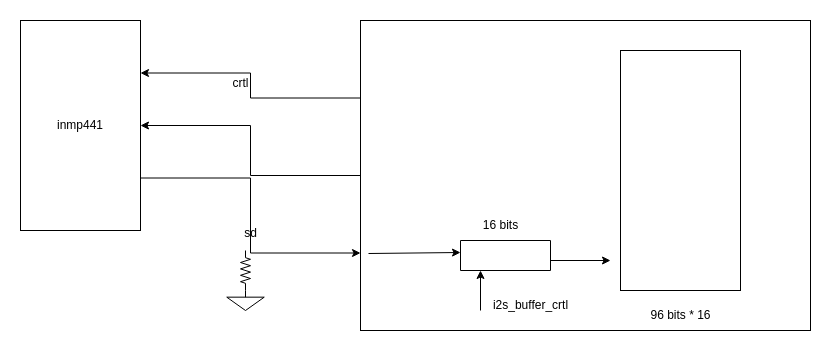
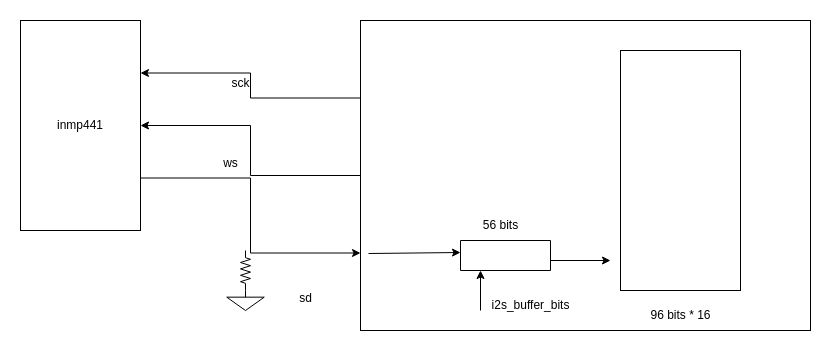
- <mxCell id="7" value="crtl" style="text;html=1;align=center;verticalAlign=middle;resizable=0;points=[];autosize=1;strokeColor=none;fillColor=none;" parent="1" vertex="1"><mxGeometry x="220" y="68" width="40" height="30" as="geometry" /></mxCell>
+ <mxCell id="7" value="sck" style="text;html=1;align=center;verticalAlign=middle;resizable=0;points=[];autosize=1;strokeColor=none;fillColor=none;" parent="1" vertex="1"><mxGeometry x="220" y="68" width="40" height="30" as="geometry" /></mxCell>
+ <mxCell id="8" value="ws" style="text;html=1;align=center;verticalAlign=middle;resizable=0;points=[];autosize=1;strokeColor=none;fillColor=none;" parent="1" vertex="1"><mxGeometry x="210" y="148" width="40" height="30" as="geometry" /></mxCell>
- <mxCell id="14" value="16 bits" style="text;html=1;align=center;verticalAlign=middle;resizable=0;points=[];autosize=1;strokeColor=none;fillColor=none;" parent="1" vertex="1"><mxGeometry x="470" y="210" width="60" height="30" as="geometry" /></mxCell>
+ <mxCell id="14" value="56 bits" style="text;html=1;align=center;verticalAlign=middle;resizable=0;points=[];autosize=1;strokeColor=none;fillColor=none;" parent="1" vertex="1"><mxGeometry x="470" y="210" width="60" height="30" as="geometry" /></mxCell>
- <mxCell id="9" value="sd" style="text;html=1;align=center;verticalAlign=middle;resizable=0;points=[];autosize=1;strokeColor=none;fillColor=none;" parent="1" vertex="1"><mxGeometry x="230" y="218" width="40" height="30" as="geometry" /></mxCell>
+ <mxCell id="9" value="sd" style="text;html=1;align=center;verticalAlign=middle;resizable=0;points=[];autosize=1;strokeColor=none;fillColor=none;" parent="1" vertex="1"><mxGeometry x="285" y="283" width="40" height="30" as="geometry" /></mxCell>
- <mxCell id="16" value="i2s_buffer_crtl" style="text;html=1;align=center;verticalAlign=middle;resizable=0;points=[];autosize=1;strokeColor=none;fillColor=none;" parent="1" vertex="1"><mxGeometry x="480" y="290" width="100" height="30" as="geometry" /></mxCell>
+ <mxCell id="16" value="i2s_buffer_bits" style="text;html=1;align=center;verticalAlign=middle;resizable=0;points=[];autosize=1;strokeColor=none;fillColor=none;" parent="1" vertex="1"><mxGeometry x="480" y="290" width="100" height="30" as="geometry" /></mxCell>
